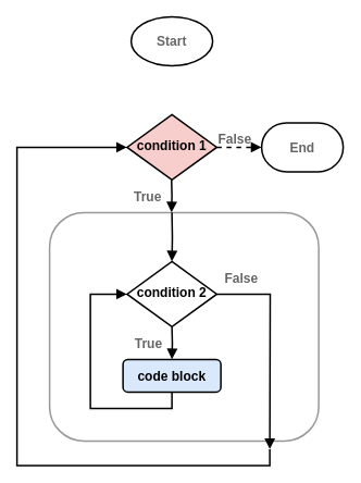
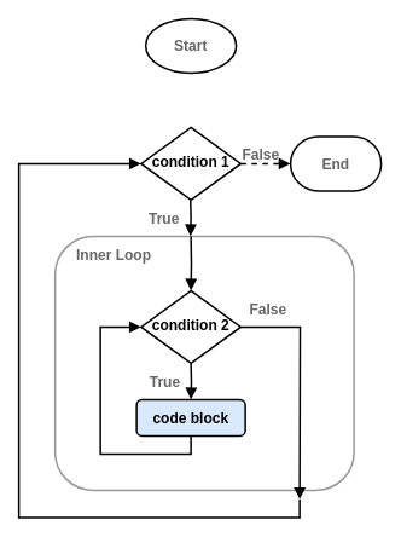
- <mxCell id="4" value="&lt;div style=&quot;font-size: 16px&quot;&gt;condition 1&lt;/div&gt;" style="rhombus;whiteSpace=wrap;html=1;shadow=0;fontFamily=Helvetica;fontSize=16;align=center;strokeWidth=2;spacing=6;spacingTop=-4;fontStyle=1;fillColor=#f8cecc;" parent="1" vertex="1"><mxGeometry x="155" y="140" width="110" height="80" as="geometry" /></mxCell>
+ <mxCell id="4" value="&lt;div style=&quot;font-size: 16px&quot;&gt;condition 1&lt;/div&gt;" style="rhombus;whiteSpace=wrap;html=1;shadow=0;fontFamily=Helvetica;fontSize=16;align=center;strokeWidth=2;spacing=6;spacingTop=-4;fontStyle=1" parent="1" vertex="1"><mxGeometry x="155" y="140" width="110" height="80" as="geometry" /></mxCell>
+ <mxCell id="15" value="&lt;font style=&quot;font-size: 16px&quot; color=&quot;#666666&quot;&gt;&lt;b&gt;Inner Loop&lt;/b&gt;&lt;/font&gt;" style="text;html=1;strokeColor=none;fillColor=none;align=center;verticalAlign=middle;whiteSpace=wrap;rounded=0;" vertex="1" parent="1"><mxGeometry x="80" y="270" width="90" height="20" as="geometry" /></mxCell>
